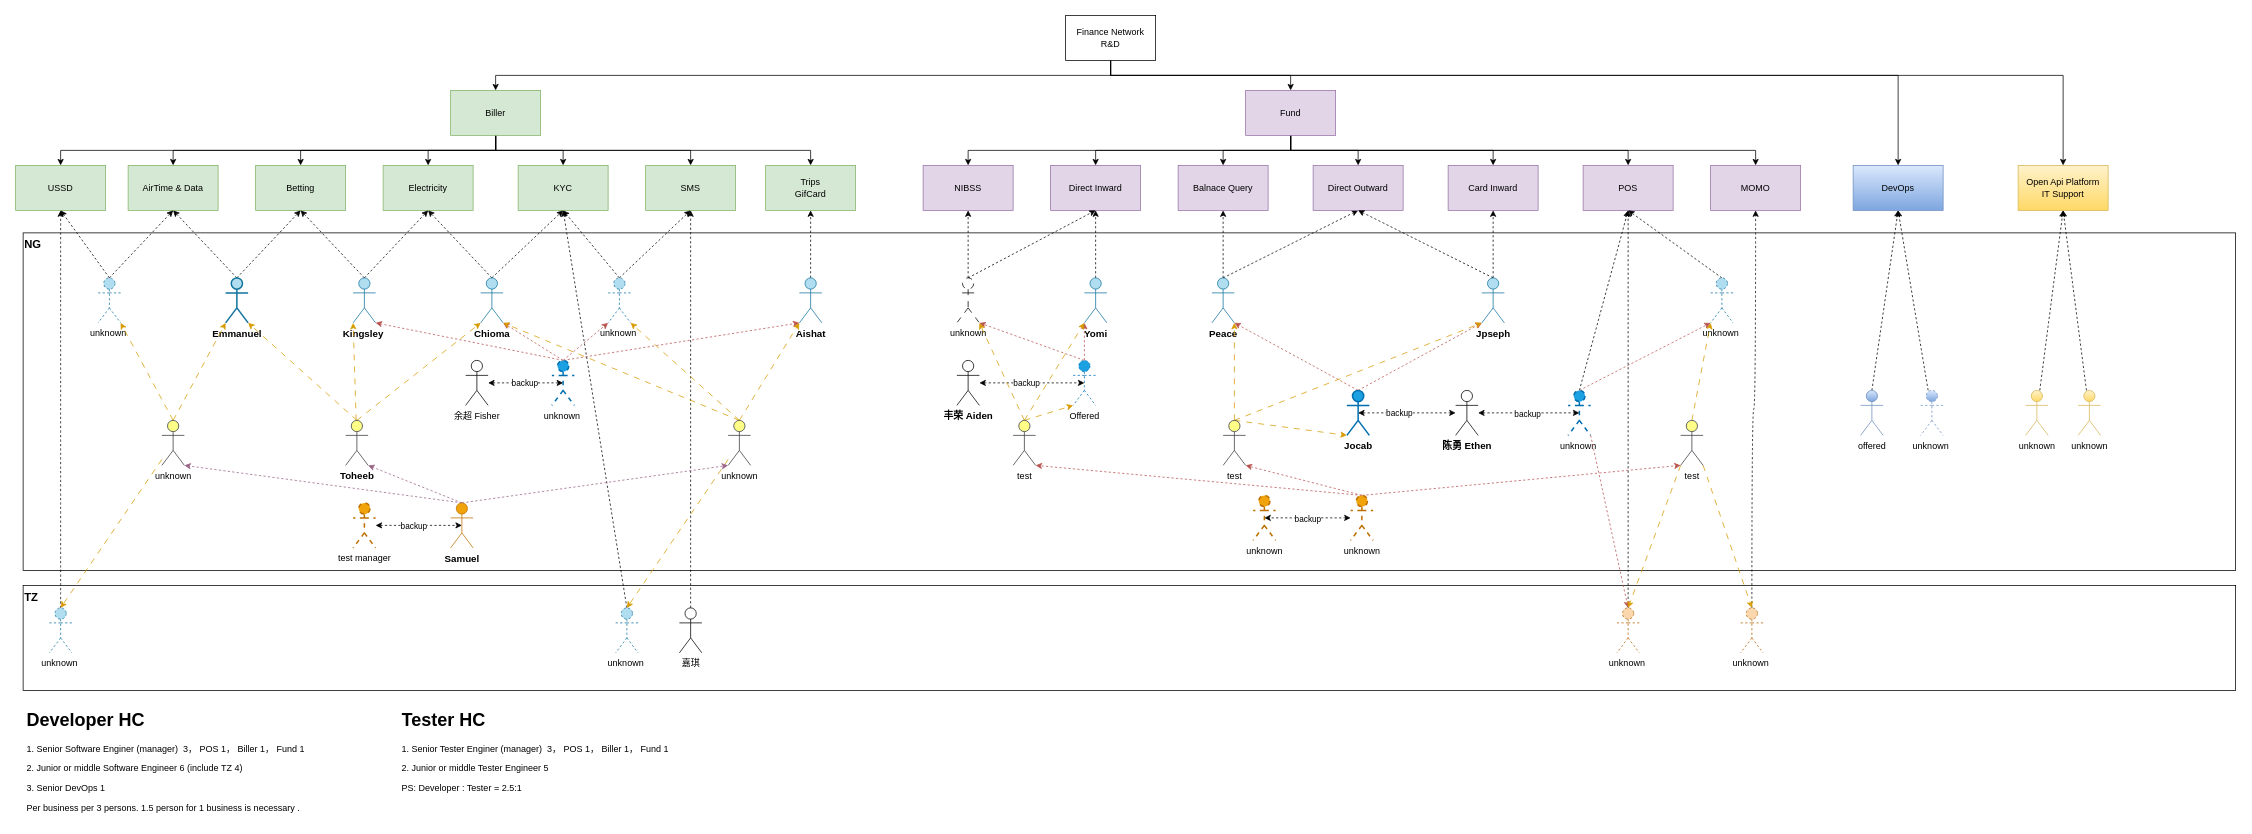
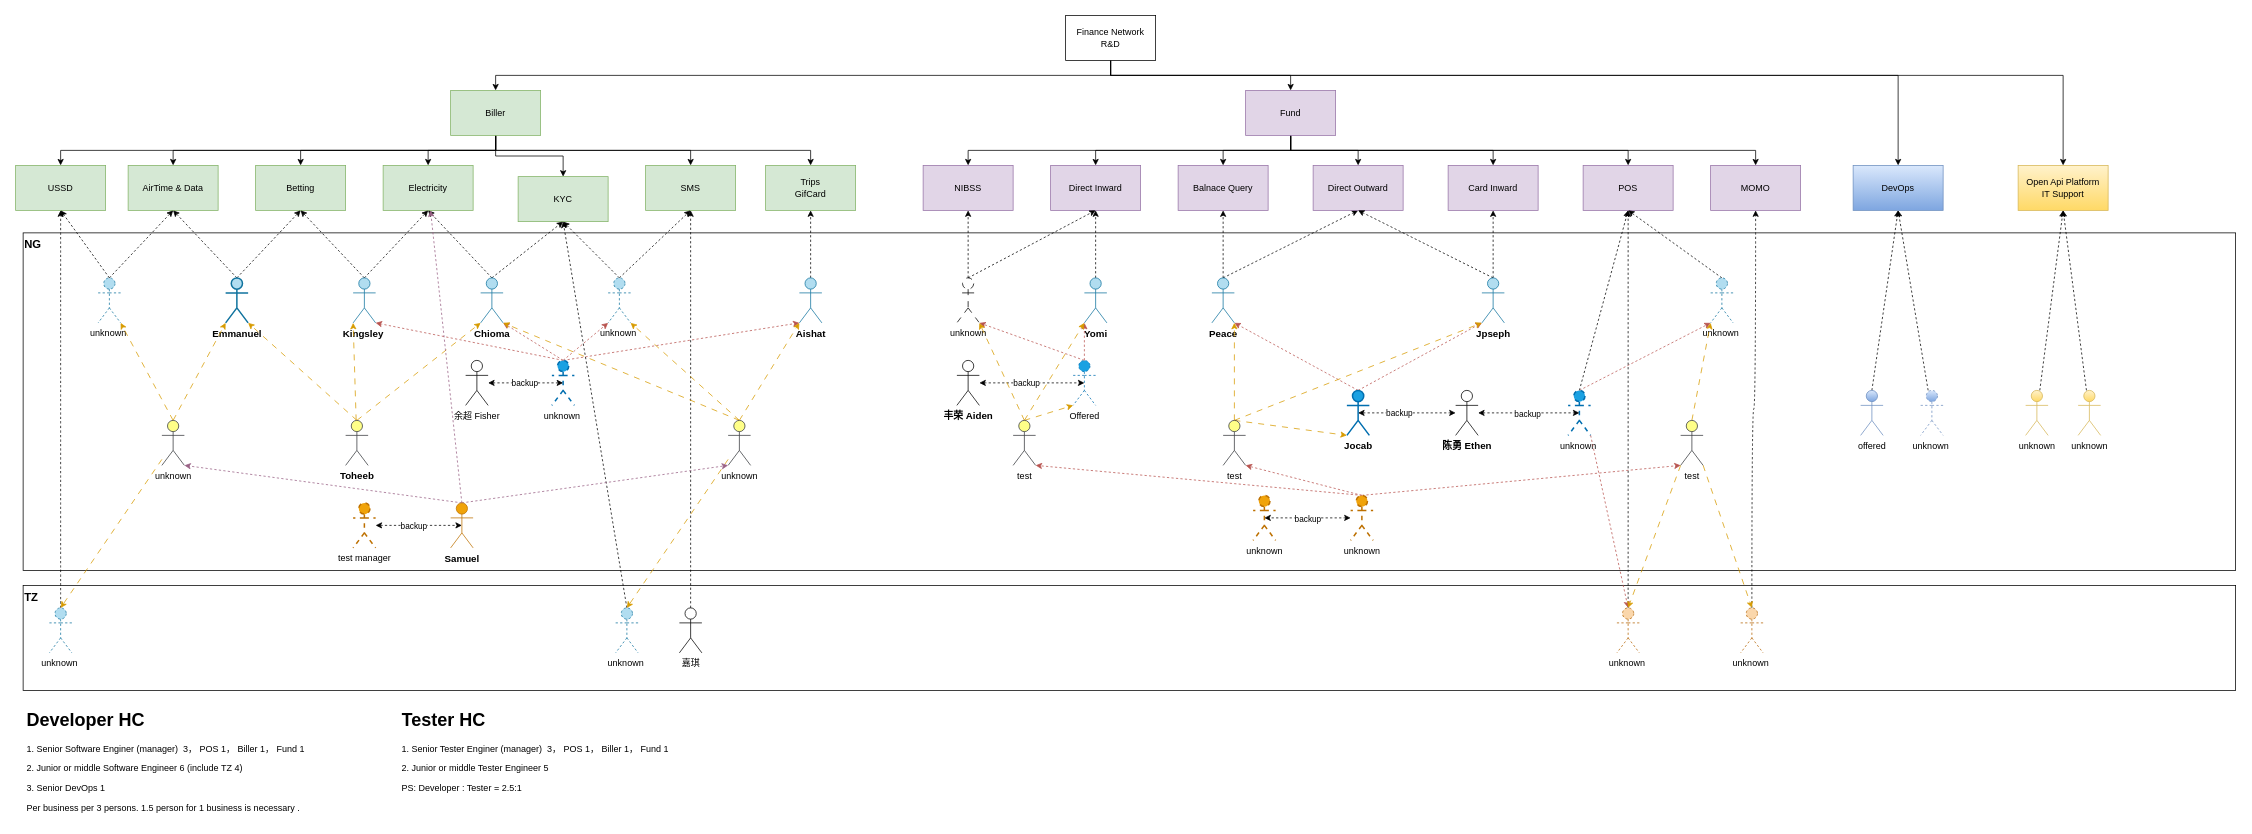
- <mxCell id="27" value="KYC" style="rounded=0;whiteSpace=wrap;html=1;fillColor=#d5e8d4;strokeColor=#82b366;" parent="1" vertex="1"><mxGeometry x="690" y="220" width="120" height="60" as="geometry" /></mxCell>
+ <mxCell id="27" value="KYC" style="rounded=0;whiteSpace=wrap;html=1;fillColor=#d5e8d4;strokeColor=#82b366;" parent="1" vertex="1"><mxGeometry x="690" y="235" width="120" height="60" as="geometry" /></mxCell>
- <mxCell id="137" style="rounded=0;orthogonalLoop=1;jettySize=auto;html=1;entryX=1;entryY=1;entryDx=0;entryDy=0;entryPerimeter=0;exitX=0.5;exitY=0;exitDx=0;exitDy=0;exitPerimeter=0;dashed=1;fillColor=#e6d0de;gradientColor=#d5739d;strokeColor=#996185;" parent="1" source="140" target="119" edge="1"><mxGeometry relative="1" as="geometry" /></mxCell>
+ <mxCell id="137" style="rounded=0;orthogonalLoop=1;jettySize=auto;html=1;exitX=0.5;exitY=0;exitDx=0;exitDy=0;exitPerimeter=0;dashed=1;fillColor=#e6d0de;gradientColor=#d5739d;strokeColor=#996185;" parent="1" source="140" target="26" edge="1"><mxGeometry relative="1" as="geometry" /></mxCell>
